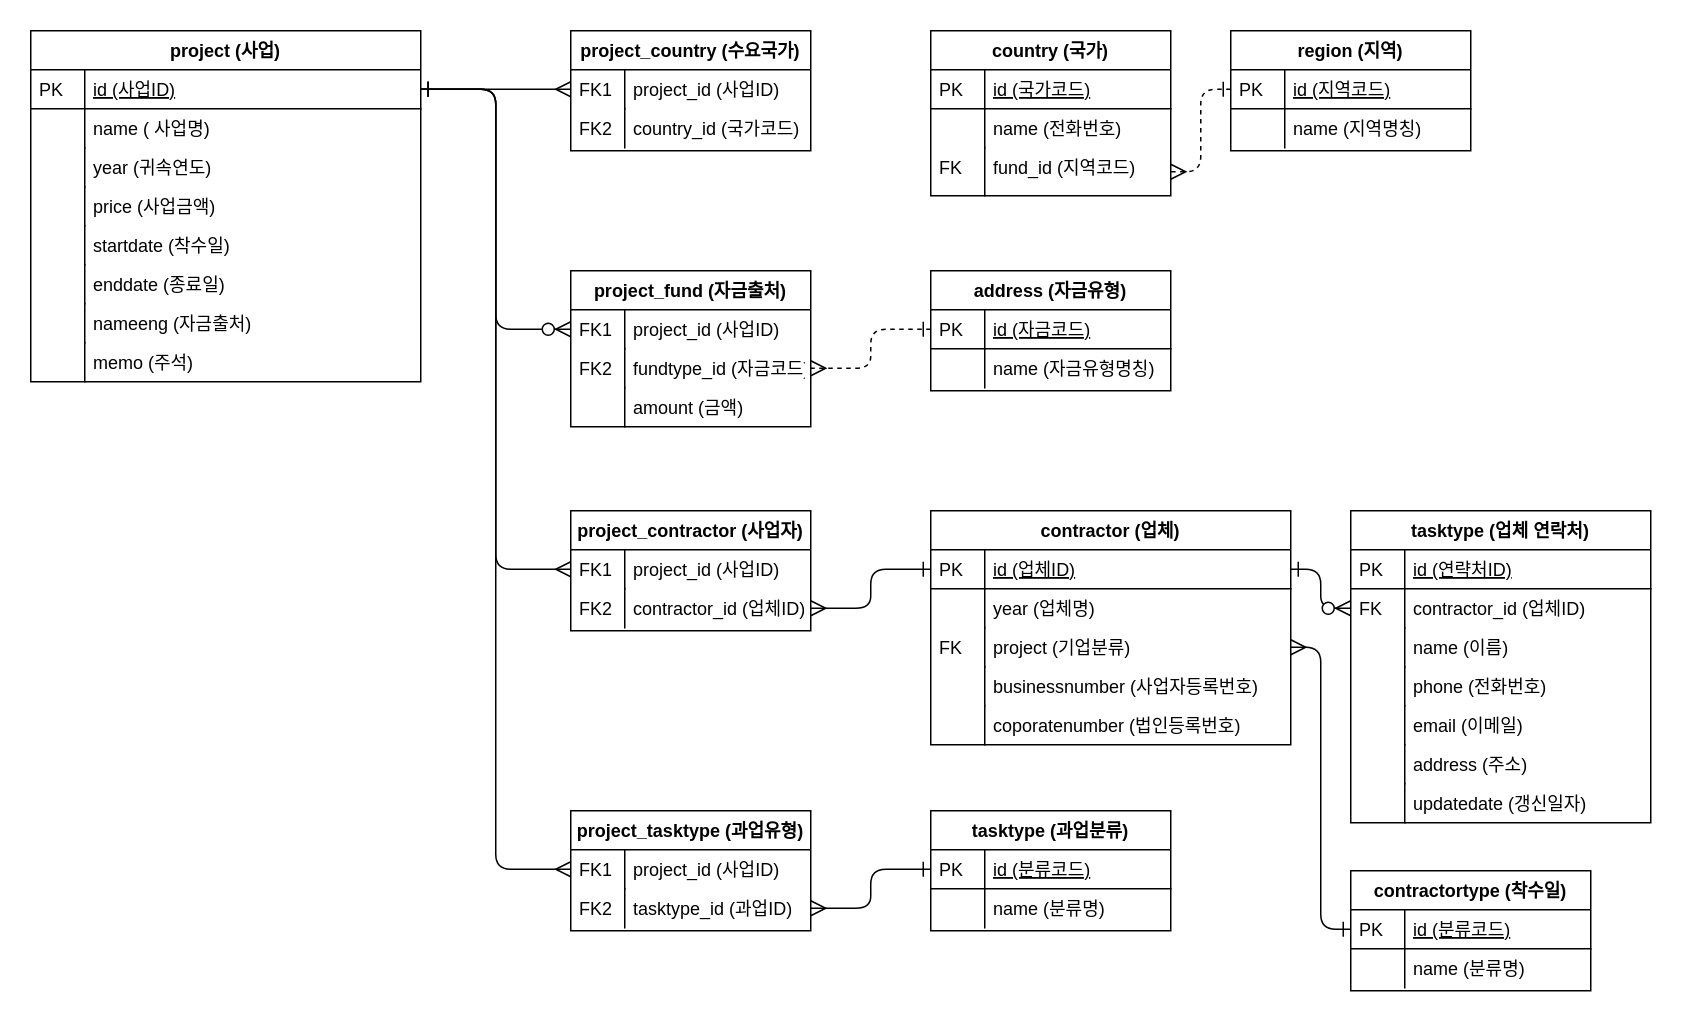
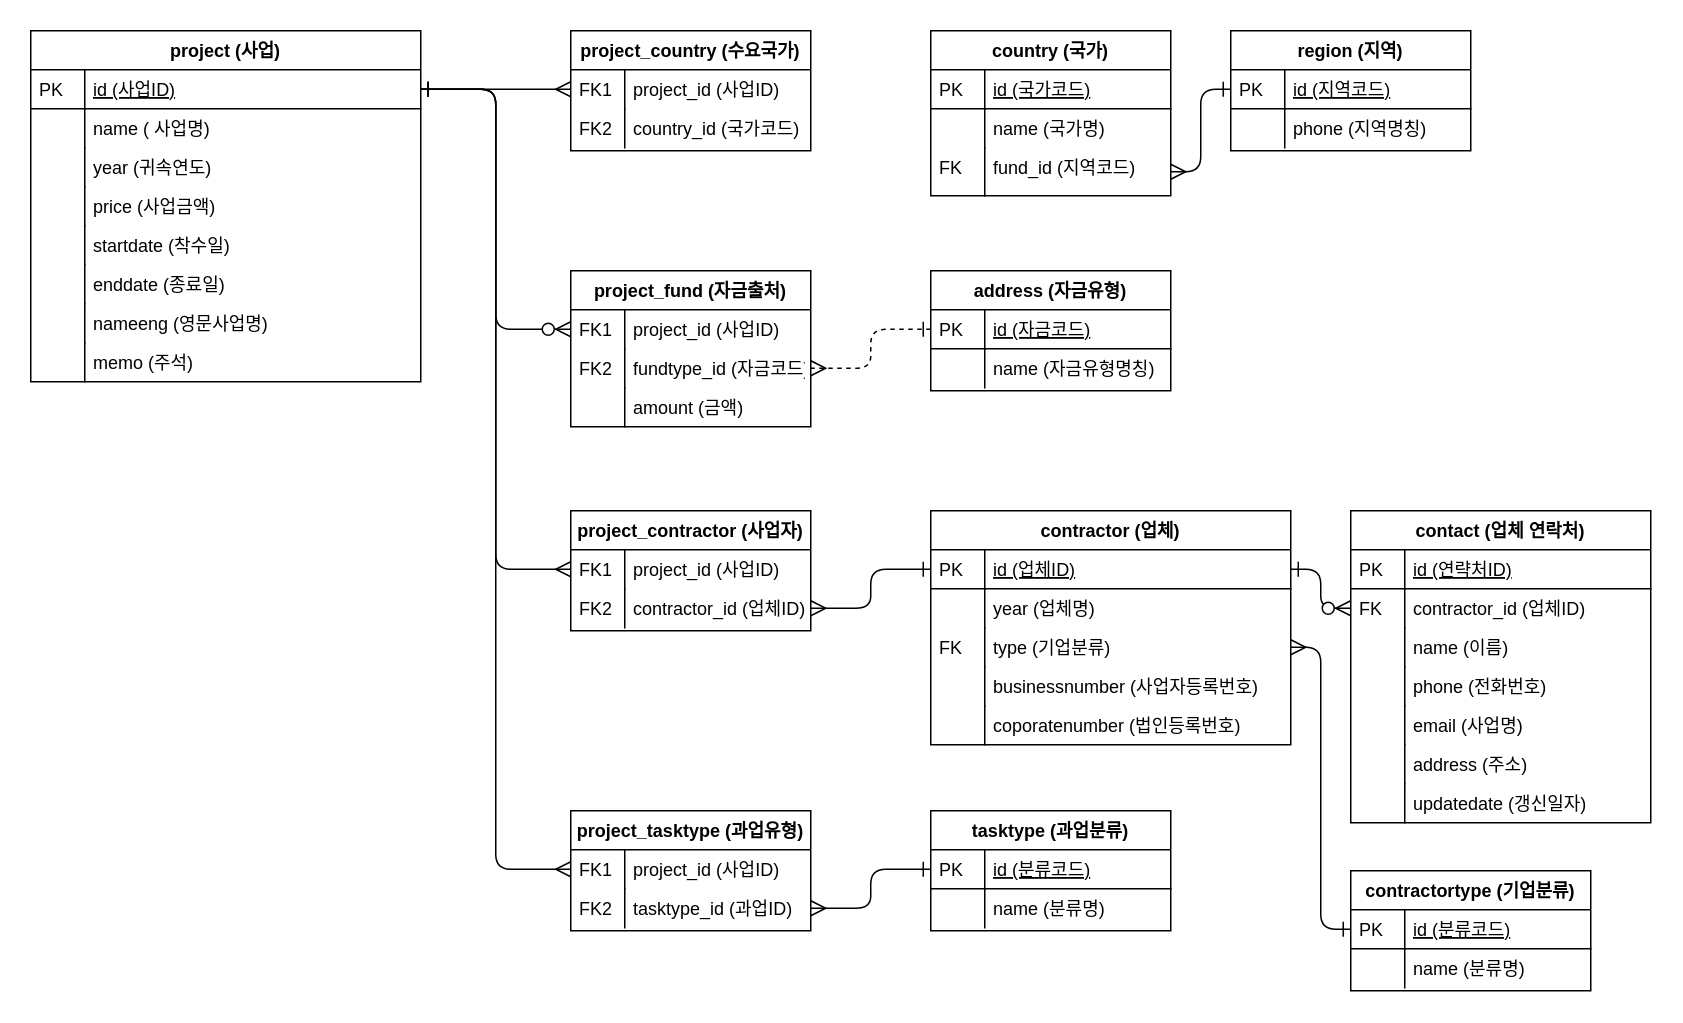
- <mxCell id="35" value="name (전화번호)" style="shape=partialRectangle;top=0;left=0;right=0;bottom=0;align=left;verticalAlign=top;fillColor=none;spacingLeft=40;spacingRight=4;overflow=hidden;rotatable=0;points=[[0,0.5],[1,0.5]];portConstraint=eastwest;dropTarget=0;rounded=0;shadow=0;strokeWidth=1;" parent="32" vertex="1"><mxGeometry y="52" width="160" height="26" as="geometry" /></mxCell>
+ <mxCell id="35" value="name (국가명)" style="shape=partialRectangle;top=0;left=0;right=0;bottom=0;align=left;verticalAlign=top;fillColor=none;spacingLeft=40;spacingRight=4;overflow=hidden;rotatable=0;points=[[0,0.5],[1,0.5]];portConstraint=eastwest;dropTarget=0;rounded=0;shadow=0;strokeWidth=1;" parent="32" vertex="1"><mxGeometry y="52" width="160" height="26" as="geometry" /></mxCell>
- <mxCell id="8" value="" style="edgeStyle=orthogonalEdgeStyle;endArrow=ERmany;startArrow=ERone;shadow=0;strokeWidth=1;endSize=8;startSize=8;exitX=0;exitY=0.5;exitDx=0;exitDy=0;entryX=1;entryY=0.5;entryDx=0;entryDy=0;startFill=0;endFill=0;dashed=1;" parent="1" source="40" target="37" edge="1"><mxGeometry width="100" height="100" relative="1" as="geometry"><mxPoint x="950" y="-51" as="sourcePoint" /><mxPoint x="870" y="-279" as="targetPoint" /><Array as="points" /></mxGeometry></mxCell>
+ <mxCell id="8" value="" style="edgeStyle=orthogonalEdgeStyle;endArrow=ERmany;startArrow=ERone;shadow=0;strokeWidth=1;endSize=8;startSize=8;exitX=0;exitY=0.5;exitDx=0;exitDy=0;entryX=1;entryY=0.5;entryDx=0;entryDy=0;startFill=0;endFill=0;" parent="1" source="40" target="37" edge="1"><mxGeometry width="100" height="100" relative="1" as="geometry"><mxPoint x="950" y="-51" as="sourcePoint" /><mxPoint x="870" y="-279" as="targetPoint" /><Array as="points" /></mxGeometry></mxCell>
- <mxCell id="42" value="name (지역명칭)" style="shape=partialRectangle;top=0;left=0;right=0;bottom=0;align=left;verticalAlign=top;fillColor=none;spacingLeft=40;spacingRight=4;overflow=hidden;rotatable=0;points=[[0,0.5],[1,0.5]];portConstraint=eastwest;dropTarget=0;rounded=0;shadow=0;strokeWidth=1;" parent="39" vertex="1"><mxGeometry y="52" width="160" height="26" as="geometry" /></mxCell>
+ <mxCell id="42" value="phone (지역명칭)" style="shape=partialRectangle;top=0;left=0;right=0;bottom=0;align=left;verticalAlign=top;fillColor=none;spacingLeft=40;spacingRight=4;overflow=hidden;rotatable=0;points=[[0,0.5],[1,0.5]];portConstraint=eastwest;dropTarget=0;rounded=0;shadow=0;strokeWidth=1;" parent="39" vertex="1"><mxGeometry y="52" width="160" height="26" as="geometry" /></mxCell>
- <mxCell id="23" value="nameeng (자금출처)" style="shape=partialRectangle;top=0;left=0;right=0;bottom=0;align=left;verticalAlign=top;fillColor=none;spacingLeft=40;spacingRight=4;overflow=hidden;rotatable=0;points=[[0,0.5],[1,0.5]];portConstraint=eastwest;dropTarget=0;rounded=0;shadow=0;strokeWidth=1;" parent="10" vertex="1"><mxGeometry y="182" width="260" height="26" as="geometry" /></mxCell>
+ <mxCell id="23" value="nameeng (영문사업명)" style="shape=partialRectangle;top=0;left=0;right=0;bottom=0;align=left;verticalAlign=top;fillColor=none;spacingLeft=40;spacingRight=4;overflow=hidden;rotatable=0;points=[[0,0.5],[1,0.5]];portConstraint=eastwest;dropTarget=0;rounded=0;shadow=0;strokeWidth=1;" parent="10" vertex="1"><mxGeometry y="182" width="260" height="26" as="geometry" /></mxCell>
- <mxCell id="72" value="tasktype (업체 연락처)" style="swimlane;fontStyle=1;childLayout=stackLayout;horizontal=1;startSize=26;horizontalStack=0;resizeParent=1;resizeLast=0;collapsible=1;marginBottom=0;rounded=0;shadow=0;strokeWidth=1;" parent="1" vertex="1"><mxGeometry x="900" y="340" width="200" height="208" as="geometry"><mxRectangle x="260" y="270" width="160" height="26" as="alternateBounds" /></mxGeometry></mxCell>
+ <mxCell id="72" value="contact (업체 연락처)" style="swimlane;fontStyle=1;childLayout=stackLayout;horizontal=1;startSize=26;horizontalStack=0;resizeParent=1;resizeLast=0;collapsible=1;marginBottom=0;rounded=0;shadow=0;strokeWidth=1;" parent="1" vertex="1"><mxGeometry x="900" y="340" width="200" height="208" as="geometry"><mxRectangle x="260" y="270" width="160" height="26" as="alternateBounds" /></mxGeometry></mxCell>
- <mxCell id="61" value="project (기업분류)" style="shape=partialRectangle;top=0;left=0;right=0;bottom=0;align=left;verticalAlign=top;fillColor=none;spacingLeft=40;spacingRight=4;overflow=hidden;rotatable=0;points=[[0,0.5],[1,0.5]];portConstraint=eastwest;dropTarget=0;rounded=0;shadow=0;strokeWidth=1;" parent="56" vertex="1"><mxGeometry y="78" width="240" height="26" as="geometry" /></mxCell>
+ <mxCell id="61" value="type (기업분류)" style="shape=partialRectangle;top=0;left=0;right=0;bottom=0;align=left;verticalAlign=top;fillColor=none;spacingLeft=40;spacingRight=4;overflow=hidden;rotatable=0;points=[[0,0.5],[1,0.5]];portConstraint=eastwest;dropTarget=0;rounded=0;shadow=0;strokeWidth=1;" parent="56" vertex="1"><mxGeometry y="78" width="240" height="26" as="geometry" /></mxCell>
- <mxCell id="81" value="email (이메일)" style="shape=partialRectangle;top=0;left=0;right=0;bottom=0;align=left;verticalAlign=top;fillColor=none;spacingLeft=40;spacingRight=4;overflow=hidden;rotatable=0;points=[[0,0.5],[1,0.5]];portConstraint=eastwest;dropTarget=0;rounded=0;shadow=0;strokeWidth=1;" parent="72" vertex="1"><mxGeometry y="130" width="200" height="26" as="geometry" /></mxCell>
+ <mxCell id="81" value="email (사업명)" style="shape=partialRectangle;top=0;left=0;right=0;bottom=0;align=left;verticalAlign=top;fillColor=none;spacingLeft=40;spacingRight=4;overflow=hidden;rotatable=0;points=[[0,0.5],[1,0.5]];portConstraint=eastwest;dropTarget=0;rounded=0;shadow=0;strokeWidth=1;" parent="72" vertex="1"><mxGeometry y="130" width="200" height="26" as="geometry" /></mxCell>
- <mxCell id="87" value="contractortype (착수일)" style="swimlane;fontStyle=1;childLayout=stackLayout;horizontal=1;startSize=26;horizontalStack=0;resizeParent=1;resizeLast=0;collapsible=1;marginBottom=0;rounded=0;shadow=0;strokeWidth=1;" parent="1" vertex="1"><mxGeometry x="900" y="580" width="160" height="80" as="geometry"><mxRectangle x="260" y="270" width="160" height="26" as="alternateBounds" /></mxGeometry></mxCell>
+ <mxCell id="87" value="contractortype (기업분류)" style="swimlane;fontStyle=1;childLayout=stackLayout;horizontal=1;startSize=26;horizontalStack=0;resizeParent=1;resizeLast=0;collapsible=1;marginBottom=0;rounded=0;shadow=0;strokeWidth=1;" parent="1" vertex="1"><mxGeometry x="900" y="580" width="160" height="80" as="geometry"><mxRectangle x="260" y="270" width="160" height="26" as="alternateBounds" /></mxGeometry></mxCell>
